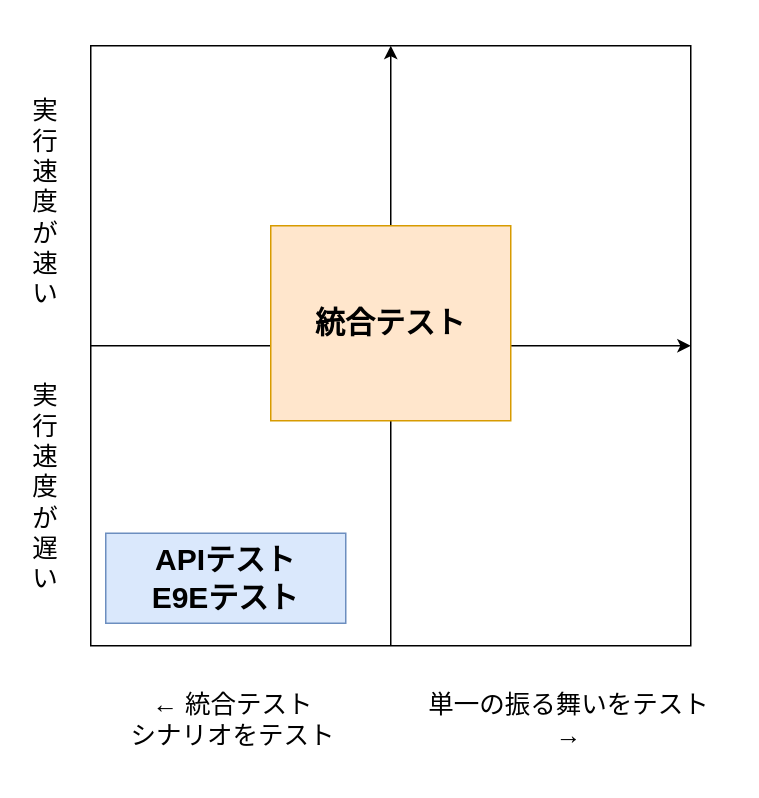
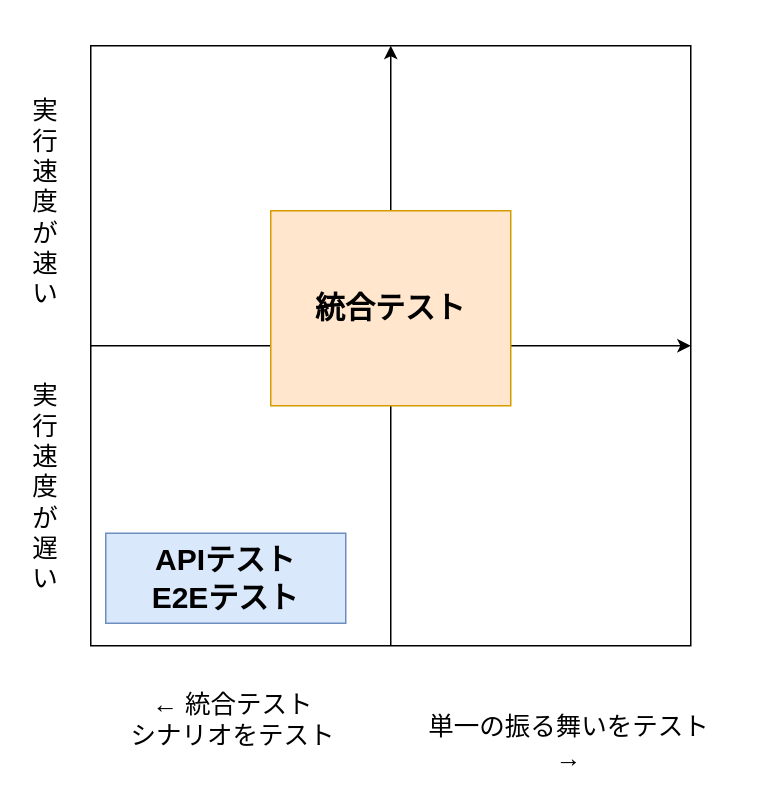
- <mxCell id="11" value="&lt;span style=&quot;font-size: 20px;&quot;&gt;&lt;b&gt;統合テスト&lt;/b&gt;&lt;/span&gt;" style="text;html=1;strokeColor=#d79b00;fillColor=#ffe6cc;align=center;verticalAlign=middle;whiteSpace=wrap;rounded=0;fontSize=17;" vertex="1" parent="1"><mxGeometry x="180" y="150" width="160" height="130" as="geometry" /></mxCell>
+ <mxCell id="11" value="&lt;span style=&quot;font-size: 20px;&quot;&gt;&lt;b&gt;統合テスト&lt;/b&gt;&lt;/span&gt;" style="text;html=1;strokeColor=#d79b00;fillColor=#ffe6cc;align=center;verticalAlign=middle;whiteSpace=wrap;rounded=0;fontSize=17;" vertex="1" parent="1"><mxGeometry x="180" y="140" width="160" height="130" as="geometry" /></mxCell>
- <mxCell id="9" value="&lt;span style=&quot;font-size: 20px;&quot;&gt;&lt;b&gt;APIテスト&lt;br&gt;E9Eテスト&lt;br&gt;&lt;/b&gt;&lt;/span&gt;" style="text;html=1;strokeColor=#6c8ebf;fillColor=#dae8fc;align=center;verticalAlign=middle;whiteSpace=wrap;rounded=0;fontSize=17;" vertex="1" parent="1"><mxGeometry x="70" y="355" width="160" height="60" as="geometry" /></mxCell>
+ <mxCell id="9" value="&lt;span style=&quot;font-size: 20px;&quot;&gt;&lt;b&gt;APIテスト&lt;br&gt;E2Eテスト&lt;br&gt;&lt;/b&gt;&lt;/span&gt;" style="text;html=1;strokeColor=#6c8ebf;fillColor=#dae8fc;align=center;verticalAlign=middle;whiteSpace=wrap;rounded=0;fontSize=17;" vertex="1" parent="1"><mxGeometry x="70" y="355" width="160" height="60" as="geometry" /></mxCell>
- <mxCell id="5" value="単一の振る舞いをテスト →" style="text;html=1;strokeColor=none;fillColor=none;align=center;verticalAlign=middle;whiteSpace=wrap;rounded=0;fontSize=17;" parent="1" vertex="1"><mxGeometry x="274" y="450" width="210" height="60" as="geometry" /></mxCell>
+ <mxCell id="5" value="単一の振る舞いをテスト →" style="text;html=1;strokeColor=none;fillColor=none;align=center;verticalAlign=middle;whiteSpace=wrap;rounded=0;fontSize=17;" parent="1" vertex="1"><mxGeometry x="274" y="465" width="210" height="60" as="geometry" /></mxCell>
